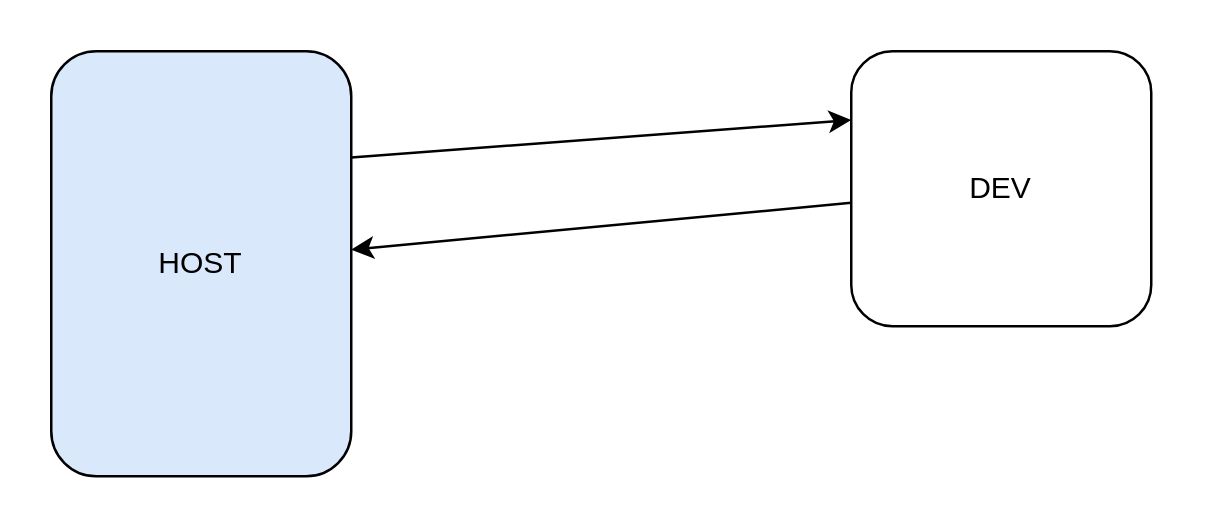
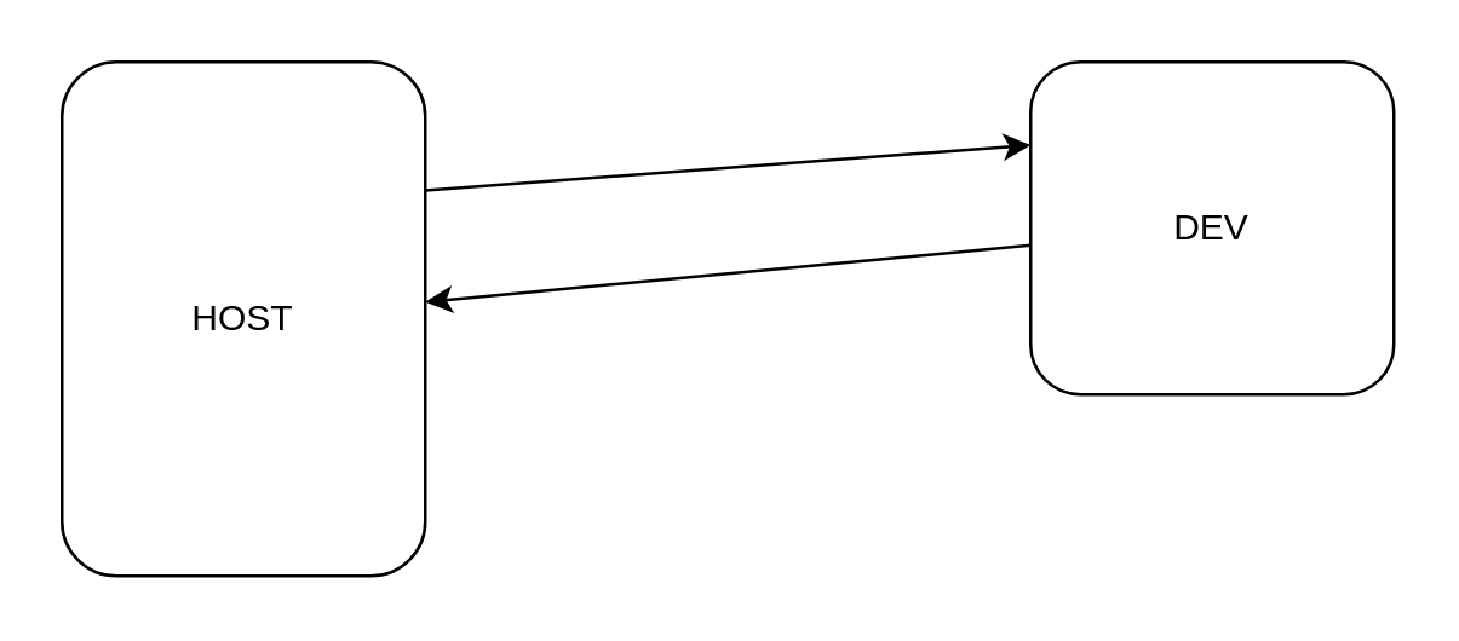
- <mxCell id="5" value="HOST" style="rounded=1;whiteSpace=wrap;html=1;fillColor=#dae8fc;" vertex="1" parent="1"><mxGeometry x="20" y="20" width="120" height="170" as="geometry" /></mxCell>
+ <mxCell id="5" value="HOST" style="rounded=1;whiteSpace=wrap;html=1;" vertex="1" parent="1"><mxGeometry x="20" y="20" width="120" height="170" as="geometry" /></mxCell>
